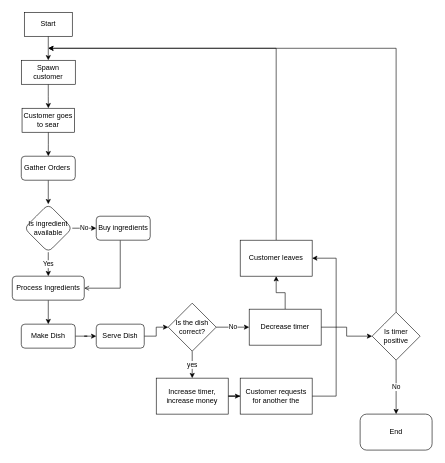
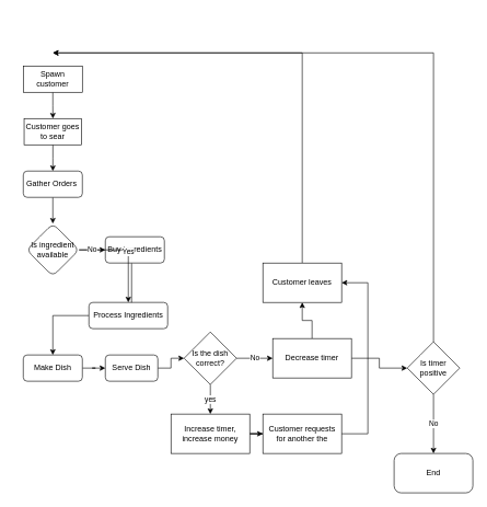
- <mxCell id="3" value="Start" style="rounded=1;whiteSpace=wrap;html=1;arcSize=0;" vertex="1" parent="1"><mxGeometry x="40" y="20" width="80" height="40" as="geometry" /></mxCell>
- <mxCell id="2" value="" style="edgeStyle=orthogonalEdgeStyle;rounded=0;orthogonalLoop=1;jettySize=auto;html=1;" edge="1" parent="1" source="3" target="5"><mxGeometry relative="1" as="geometry" /></mxCell>
- <mxCell id="16" value="Process Ingredients" style="whiteSpace=wrap;html=1;rounded=1;" vertex="1" parent="1"><mxGeometry x="20" y="460" width="120" height="40" as="geometry" /></mxCell>
+ <mxCell id="16" value="Process Ingredients" style="whiteSpace=wrap;html=1;rounded=1;" vertex="1" parent="1"><mxGeometry x="135" y="460" width="120" height="40" as="geometry" /></mxCell>
